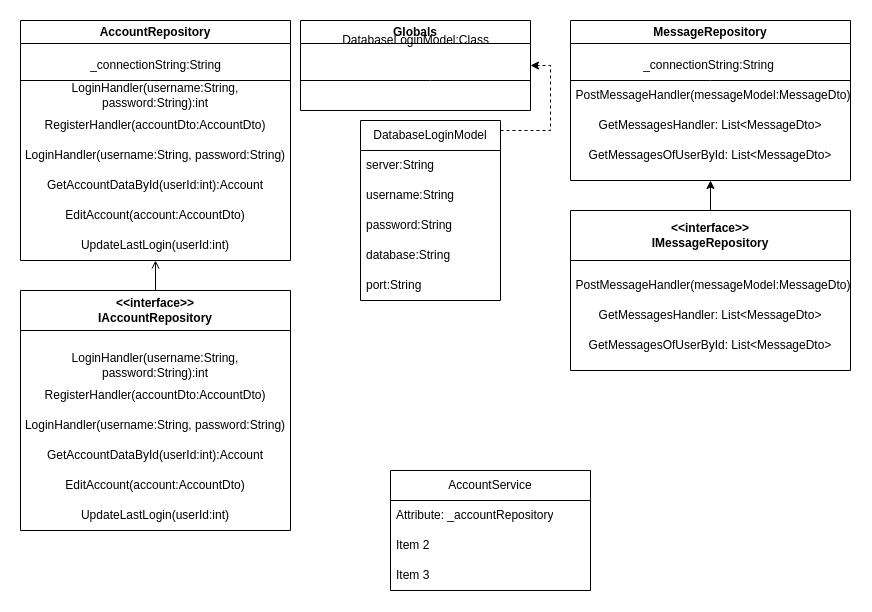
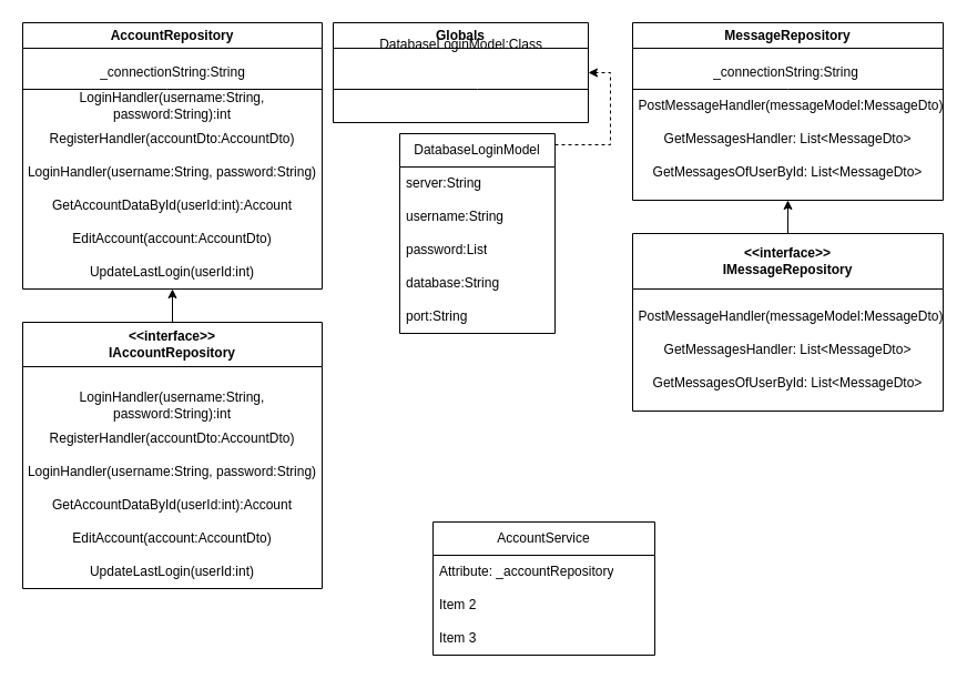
- <mxCell id="24" value="password:String" style="text;strokeColor=none;fillColor=none;align=left;verticalAlign=middle;spacingLeft=4;spacingRight=4;overflow=hidden;points=[[0,0.5],[1,0.5]];portConstraint=eastwest;rotatable=0;whiteSpace=wrap;html=1;" parent="21" vertex="1"><mxGeometry y="90" width="140" height="30" as="geometry" /></mxCell>
+ <mxCell id="24" value="password:List" style="text;strokeColor=none;fillColor=none;align=left;verticalAlign=middle;spacingLeft=4;spacingRight=4;overflow=hidden;points=[[0,0.5],[1,0.5]];portConstraint=eastwest;rotatable=0;whiteSpace=wrap;html=1;" parent="21" vertex="1"><mxGeometry y="90" width="140" height="30" as="geometry" /></mxCell>
- <mxCell id="31" style="edgeStyle=orthogonalEdgeStyle;rounded=0;orthogonalLoop=1;jettySize=auto;html=1;entryX=0.5;entryY=1;entryDx=0;entryDy=0;endArrow=open;" edge="1" parent="1" source="32" target="2"><mxGeometry relative="1" as="geometry" /></mxCell>
+ <mxCell id="31" style="edgeStyle=orthogonalEdgeStyle;rounded=0;orthogonalLoop=1;jettySize=auto;html=1;entryX=0.5;entryY=1;entryDx=0;entryDy=0;" edge="1" parent="1" source="32" target="2"><mxGeometry relative="1" as="geometry" /></mxCell>
